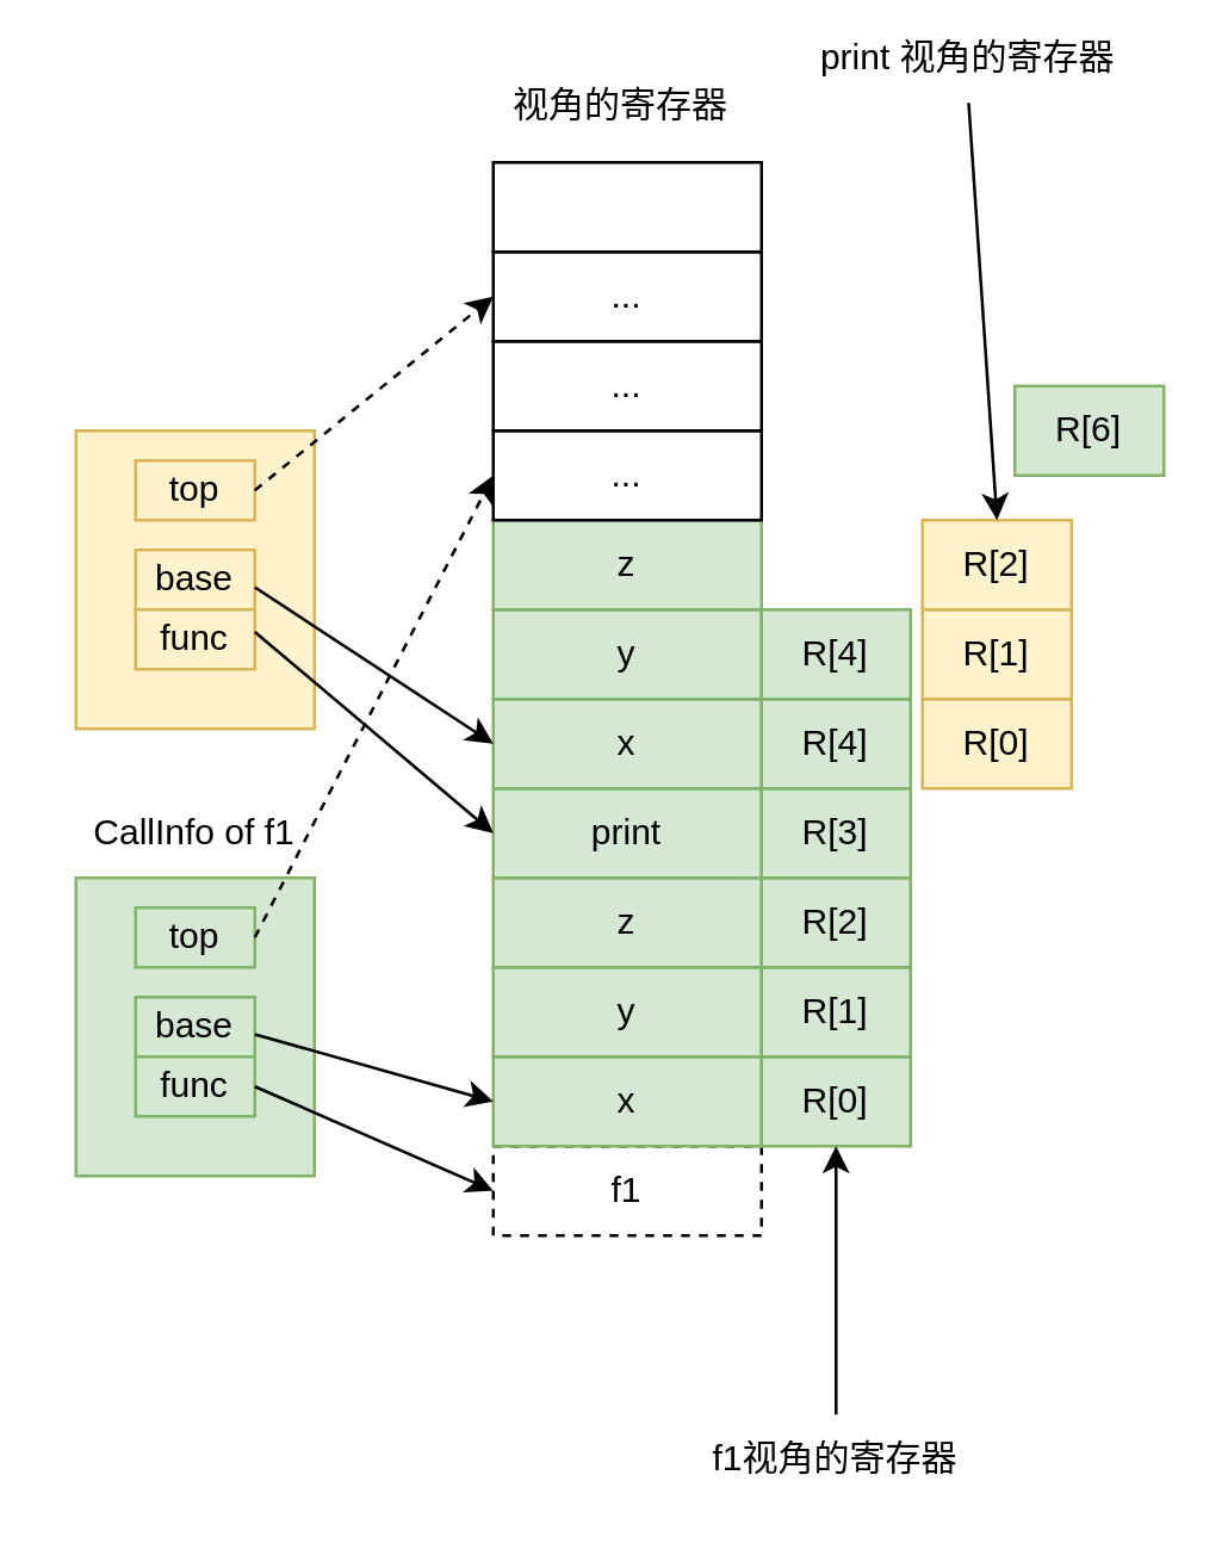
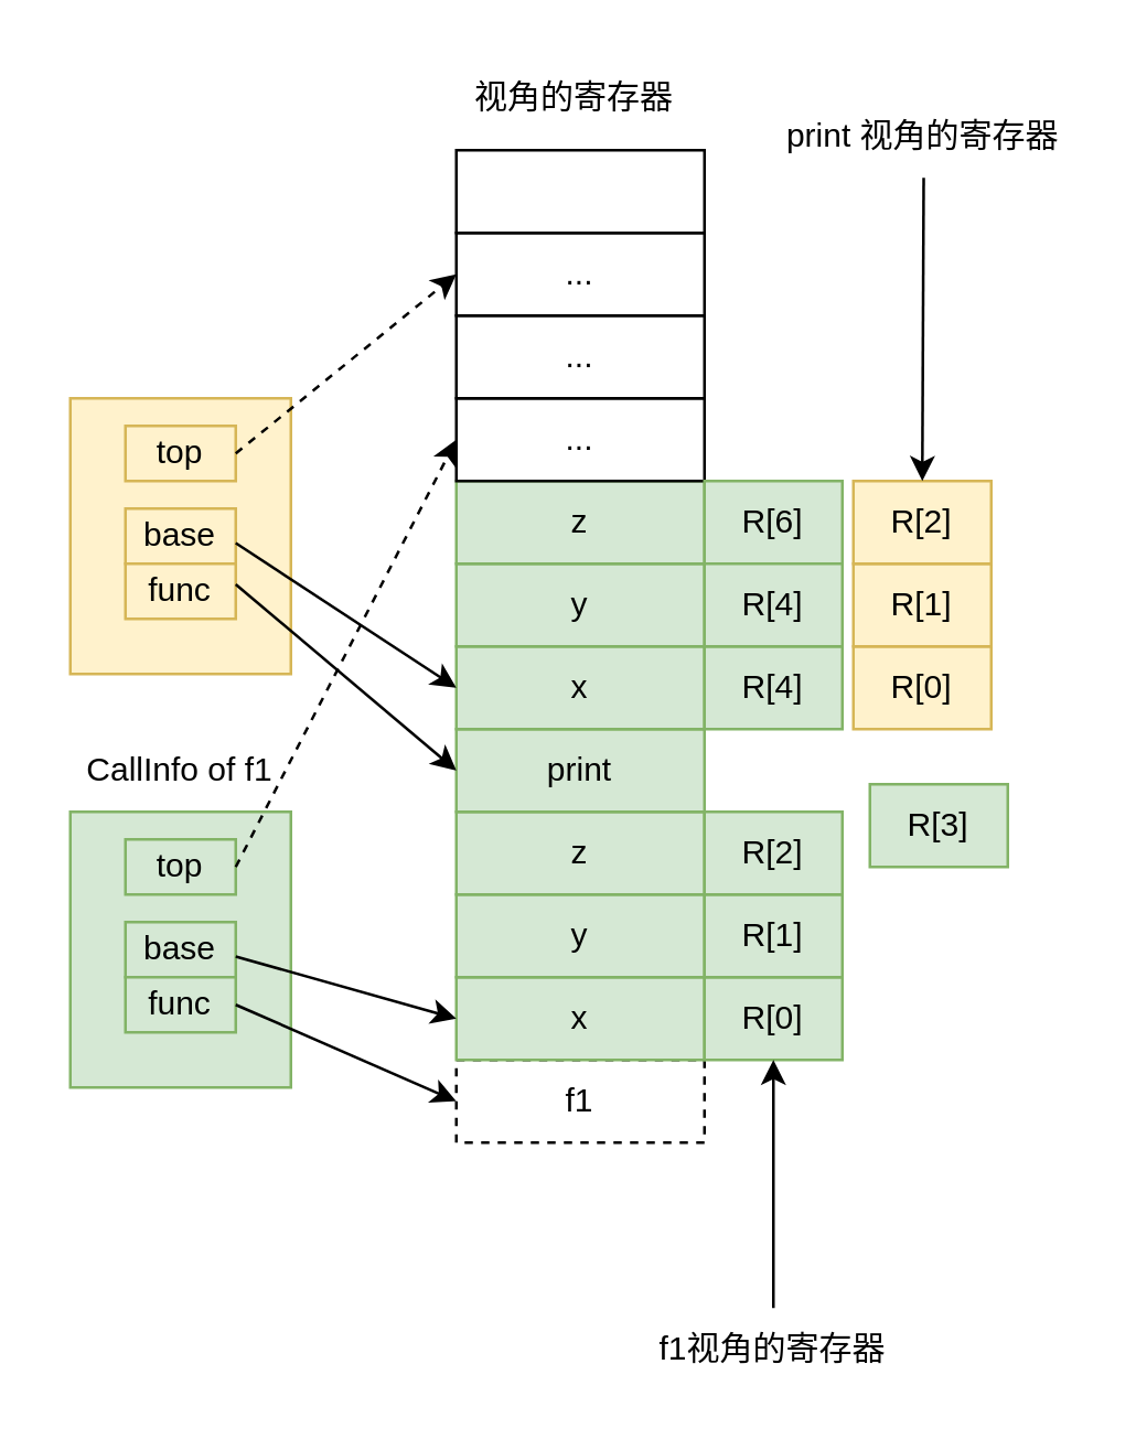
- <mxCell id="42" value="print 视角的寄存器" style="text;strokeColor=none;align=center;fillColor=none;html=1;verticalAlign=middle;whiteSpace=wrap;rounded=0;" vertex="1" parent="1"><mxGeometry x="269" y="4" width="111" height="30" as="geometry" /></mxCell>
+ <mxCell id="42" value="print 视角的寄存器" style="text;strokeColor=none;align=center;fillColor=none;html=1;verticalAlign=middle;whiteSpace=wrap;rounded=0;" vertex="1" parent="1"><mxGeometry x="279" y="34" width="111" height="30" as="geometry" /></mxCell>
- <mxCell id="28" value="R[6]" style="rounded=0;whiteSpace=wrap;html=1;fillColor=#d5e8d4;strokeColor=#82b366;" vertex="1" parent="1"><mxGeometry x="340" y="129" width="50" height="30" as="geometry" /></mxCell>
+ <mxCell id="28" value="R[6]" style="rounded=0;whiteSpace=wrap;html=1;fillColor=#d5e8d4;strokeColor=#82b366;" vertex="1" parent="1"><mxGeometry x="255" y="174" width="50" height="30" as="geometry" /></mxCell>
- <mxCell id="27" value="R[3]" style="rounded=0;whiteSpace=wrap;html=1;fillColor=#d5e8d4;strokeColor=#82b366;" vertex="1" parent="1"><mxGeometry x="255" y="264" width="50" height="30" as="geometry" /></mxCell>
+ <mxCell id="27" value="R[3]" style="rounded=0;whiteSpace=wrap;html=1;fillColor=#d5e8d4;strokeColor=#82b366;" vertex="1" parent="1"><mxGeometry x="315" y="284" width="50" height="30" as="geometry" /></mxCell>
